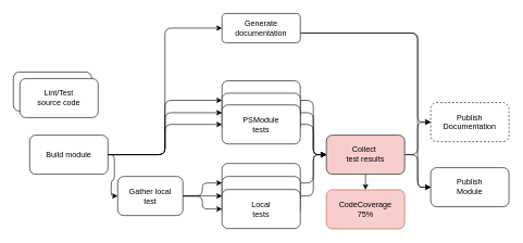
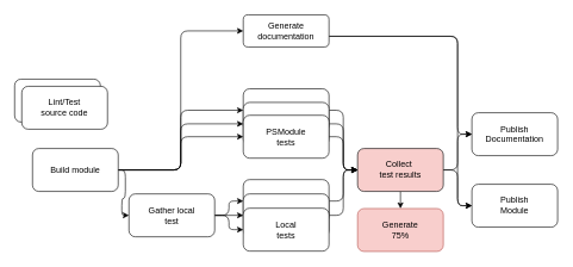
- <mxCell id="32" value="Publish&lt;div&gt;Documentation&lt;/div&gt;" style="rounded=1;whiteSpace=wrap;html=1;dashed=1;" parent="1" vertex="1"><mxGeometry x="660" y="157" width="120" height="60" as="geometry" /></mxCell>
+ <mxCell id="32" value="Publish&lt;div&gt;Documentation&lt;/div&gt;" style="rounded=1;whiteSpace=wrap;html=1;" parent="1" vertex="1"><mxGeometry x="660" y="157" width="120" height="60" as="geometry" /></mxCell>
- <mxCell id="11" value="Gather local&lt;br&gt;&lt;span style=&quot;background-color: transparent;&quot;&gt;test&lt;/span&gt;" style="rounded=1;whiteSpace=wrap;html=1;" parent="1" vertex="1"><mxGeometry x="180" y="270.5" width="100" height="60" as="geometry" /></mxCell>
+ <mxCell id="11" value="Gather local&lt;br&gt;&lt;span style=&quot;background-color: transparent;&quot;&gt;test&lt;/span&gt;" style="rounded=1;whiteSpace=wrap;html=1;" parent="1" vertex="1"><mxGeometry x="180" y="270.5" width="120" height="60" as="geometry" /></mxCell>
- <mxCell id="34" value="CodeCoverage&lt;div&gt;75%&lt;/div&gt;" style="rounded=1;whiteSpace=wrap;html=1;fillColor=#f8cecc;strokeColor=#b85450;" vertex="1" parent="1"><mxGeometry x="500" y="291" width="120" height="60" as="geometry" /></mxCell>
+ <mxCell id="34" value="Generate&lt;div&gt;75%&lt;/div&gt;" style="rounded=1;whiteSpace=wrap;html=1;fillColor=#f8cecc;strokeColor=#b85450;" vertex="1" parent="1"><mxGeometry x="500" y="291" width="120" height="60" as="geometry" /></mxCell>
